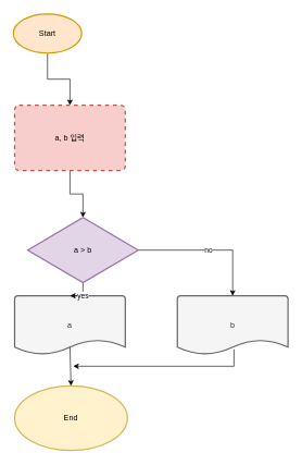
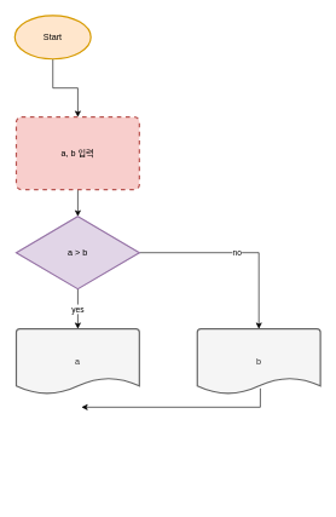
- <mxCell id="10" value="a &amp;gt; b" style="strokeWidth=2;html=1;shape=mxgraph.flowchart.decision;whiteSpace=wrap;fillColor=#e1d5e7;strokeColor=#9673a6;" parent="1" vertex="1"><mxGeometry x="42" y="332" width="170" height="100" as="geometry" /></mxCell>
+ <mxCell id="10" value="a &amp;gt; b" style="strokeWidth=2;html=1;shape=mxgraph.flowchart.decision;whiteSpace=wrap;fillColor=#e1d5e7;strokeColor=#9673a6;" parent="1" vertex="1"><mxGeometry x="22" y="297" width="170" height="100" as="geometry" /></mxCell>
- <mxCell id="13" value="" style="endArrow=classic;html=1;rounded=0;entryX=0.5;entryY=0;entryDx=0;entryDy=0;entryPerimeter=0;exitX=0.5;exitY=0.878;exitDx=0;exitDy=0;exitPerimeter=0;" parent="1" source="7" target="4" edge="1"><mxGeometry width="50" height="50" relative="1" as="geometry"><mxPoint x="42" y="650" as="sourcePoint" /><mxPoint x="92" y="600" as="targetPoint" /></mxGeometry></mxCell>
- <mxCell id="4" value="End" style="strokeWidth=2;html=1;shape=mxgraph.flowchart.start_2;whiteSpace=wrap;fillColor=#fff2cc;strokeColor=#d6b656;" parent="1" vertex="1"><mxGeometry x="22" y="590" width="173.25" height="99" as="geometry" /></mxCell>
